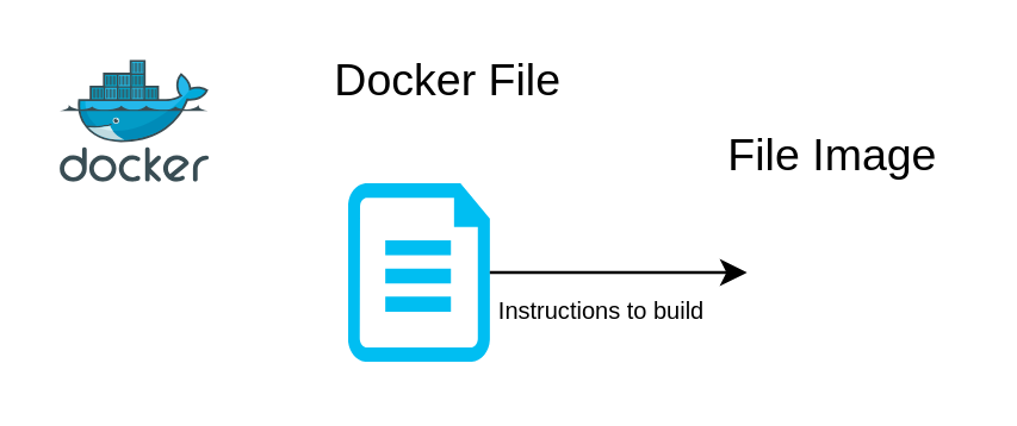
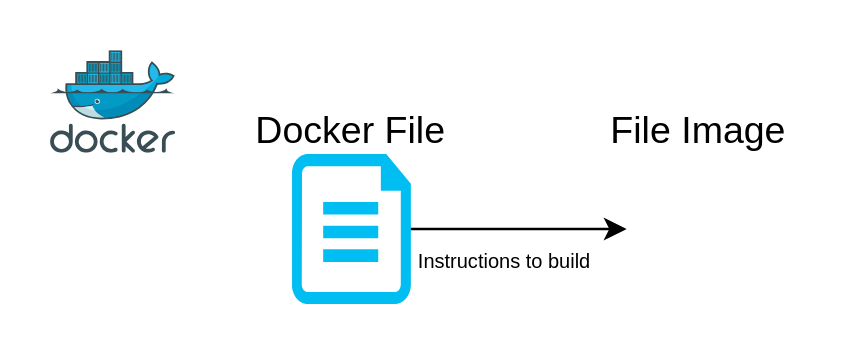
- <mxCell id="4" value="Docker File" style="text;html=1;strokeColor=none;fillColor=none;align=center;verticalAlign=middle;whiteSpace=wrap;rounded=0;fontSize=15;" vertex="1" parent="1"><mxGeometry x="110" y="16" width="80" height="20" as="geometry" /></mxCell>
+ <mxCell id="4" value="Docker File" style="text;html=1;strokeColor=none;fillColor=none;align=center;verticalAlign=middle;whiteSpace=wrap;rounded=0;fontSize=15;" vertex="1" parent="1"><mxGeometry x="100" y="41" width="80" height="20" as="geometry" /></mxCell>
